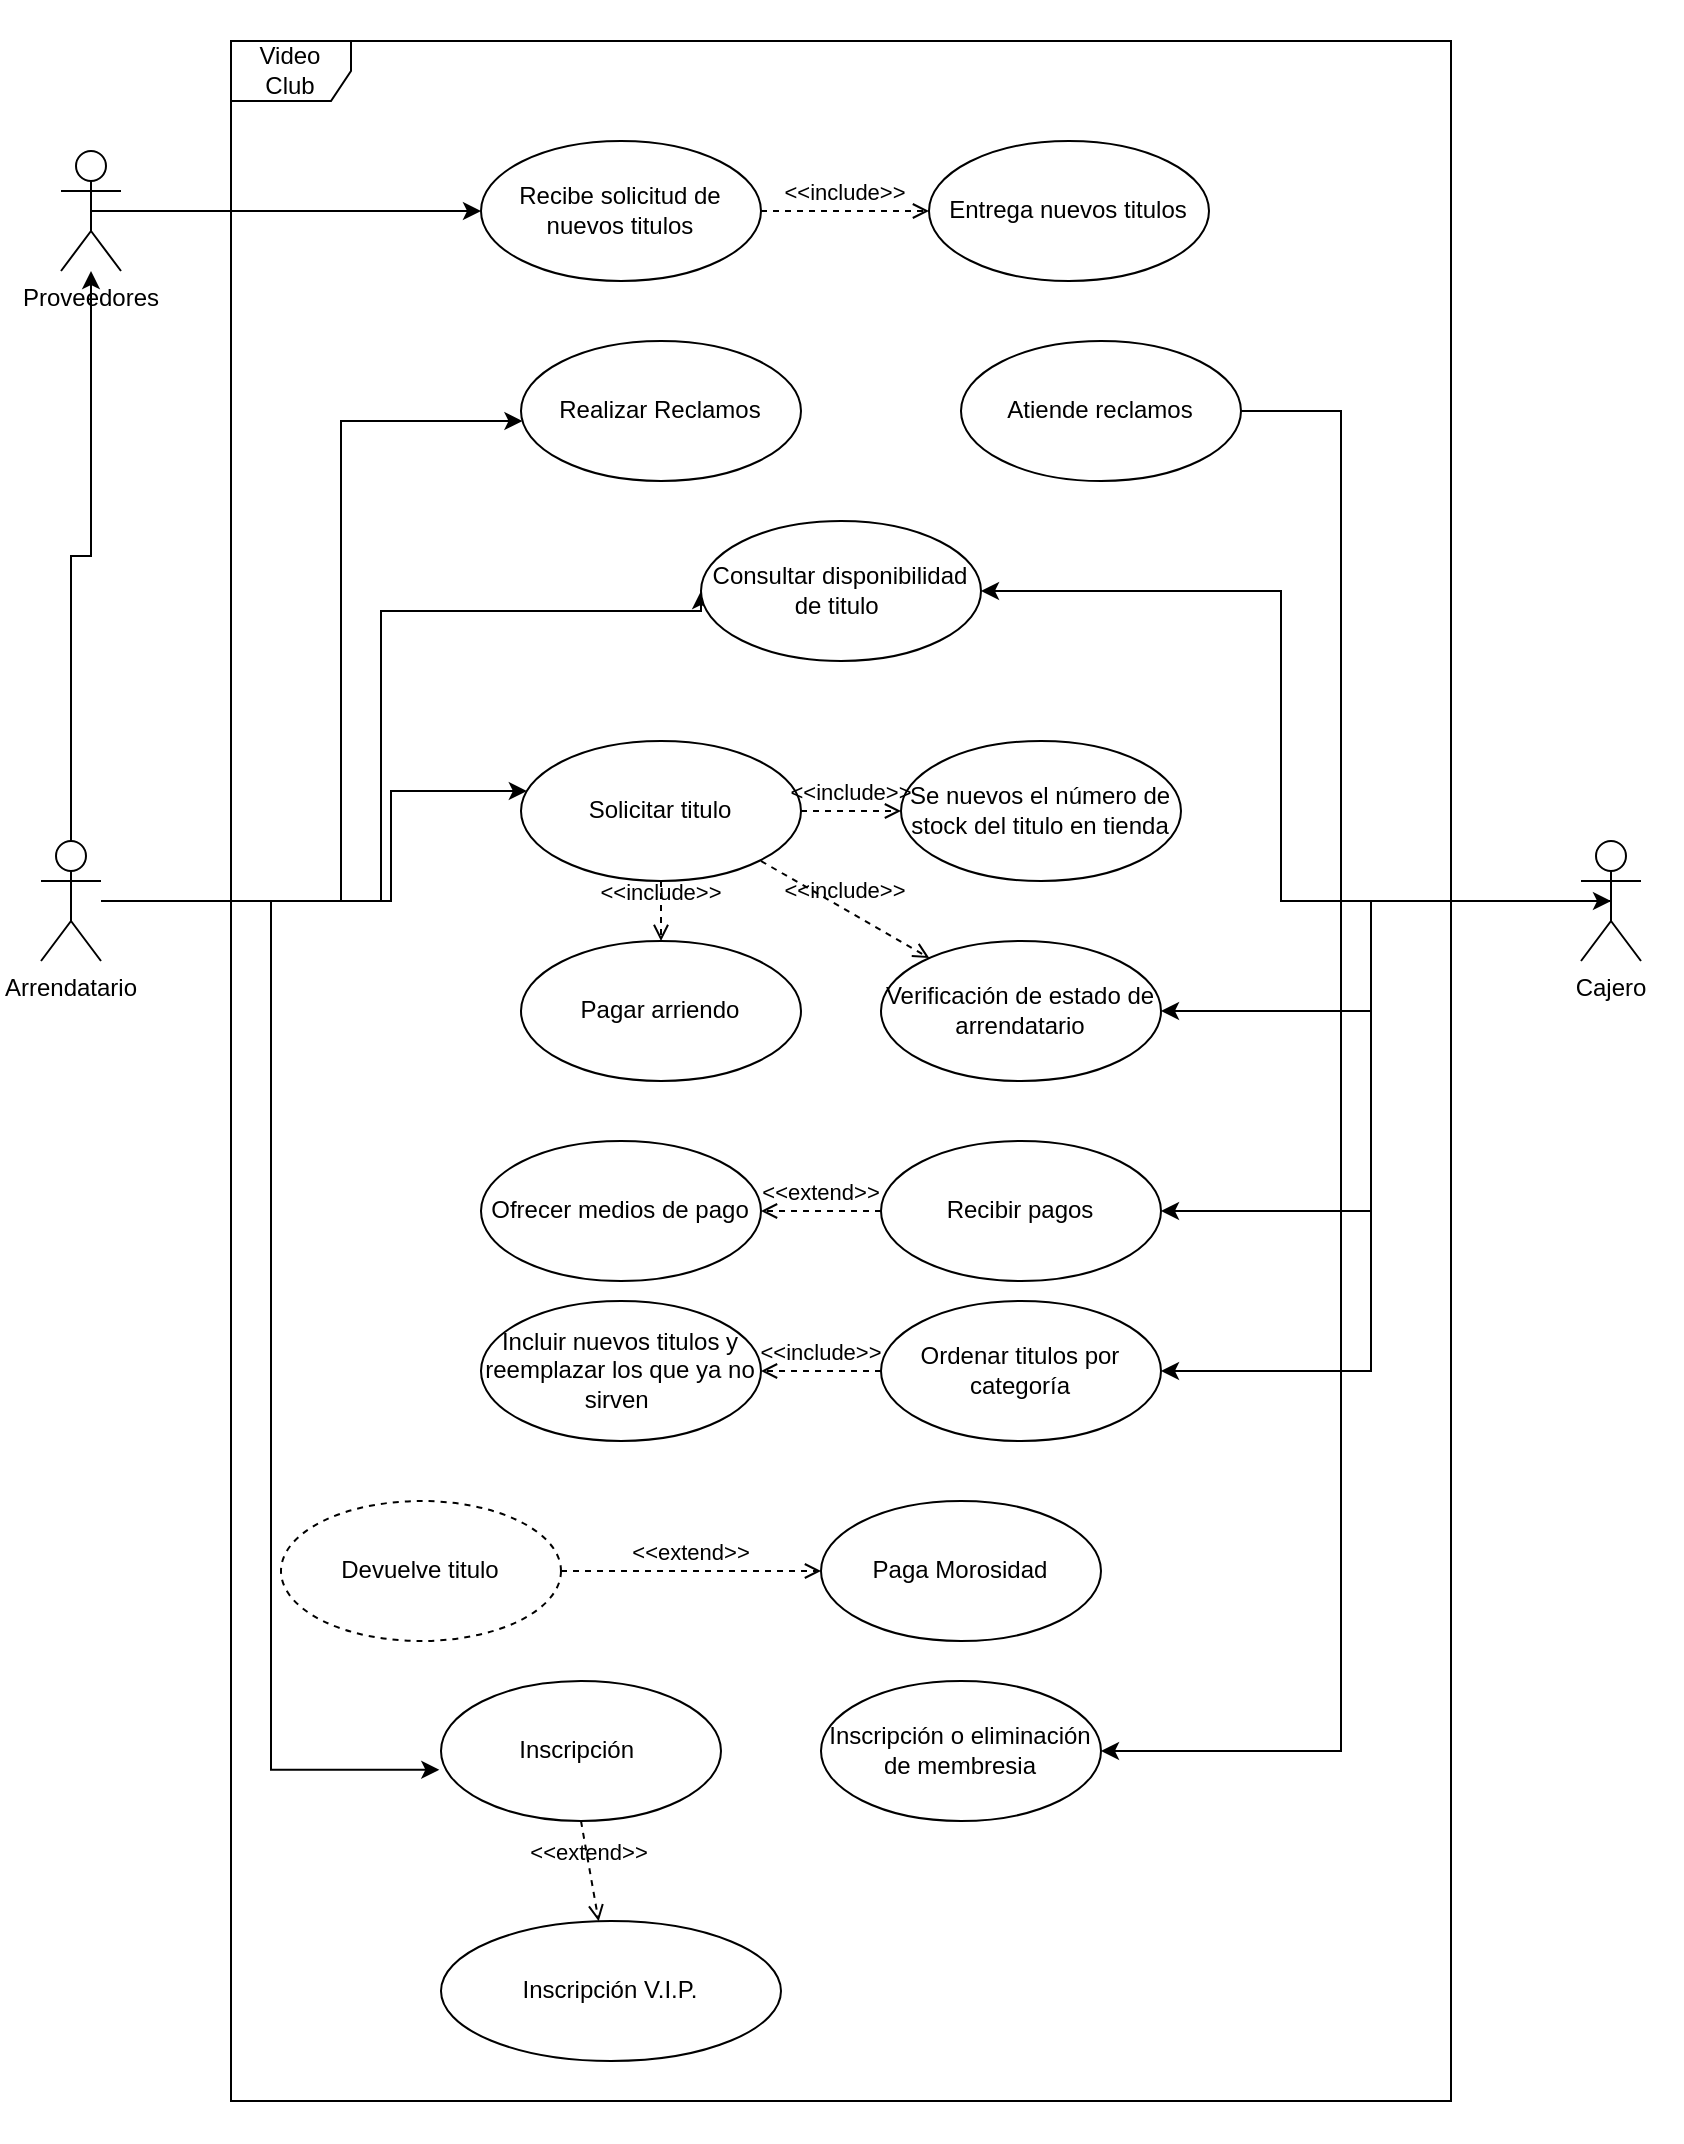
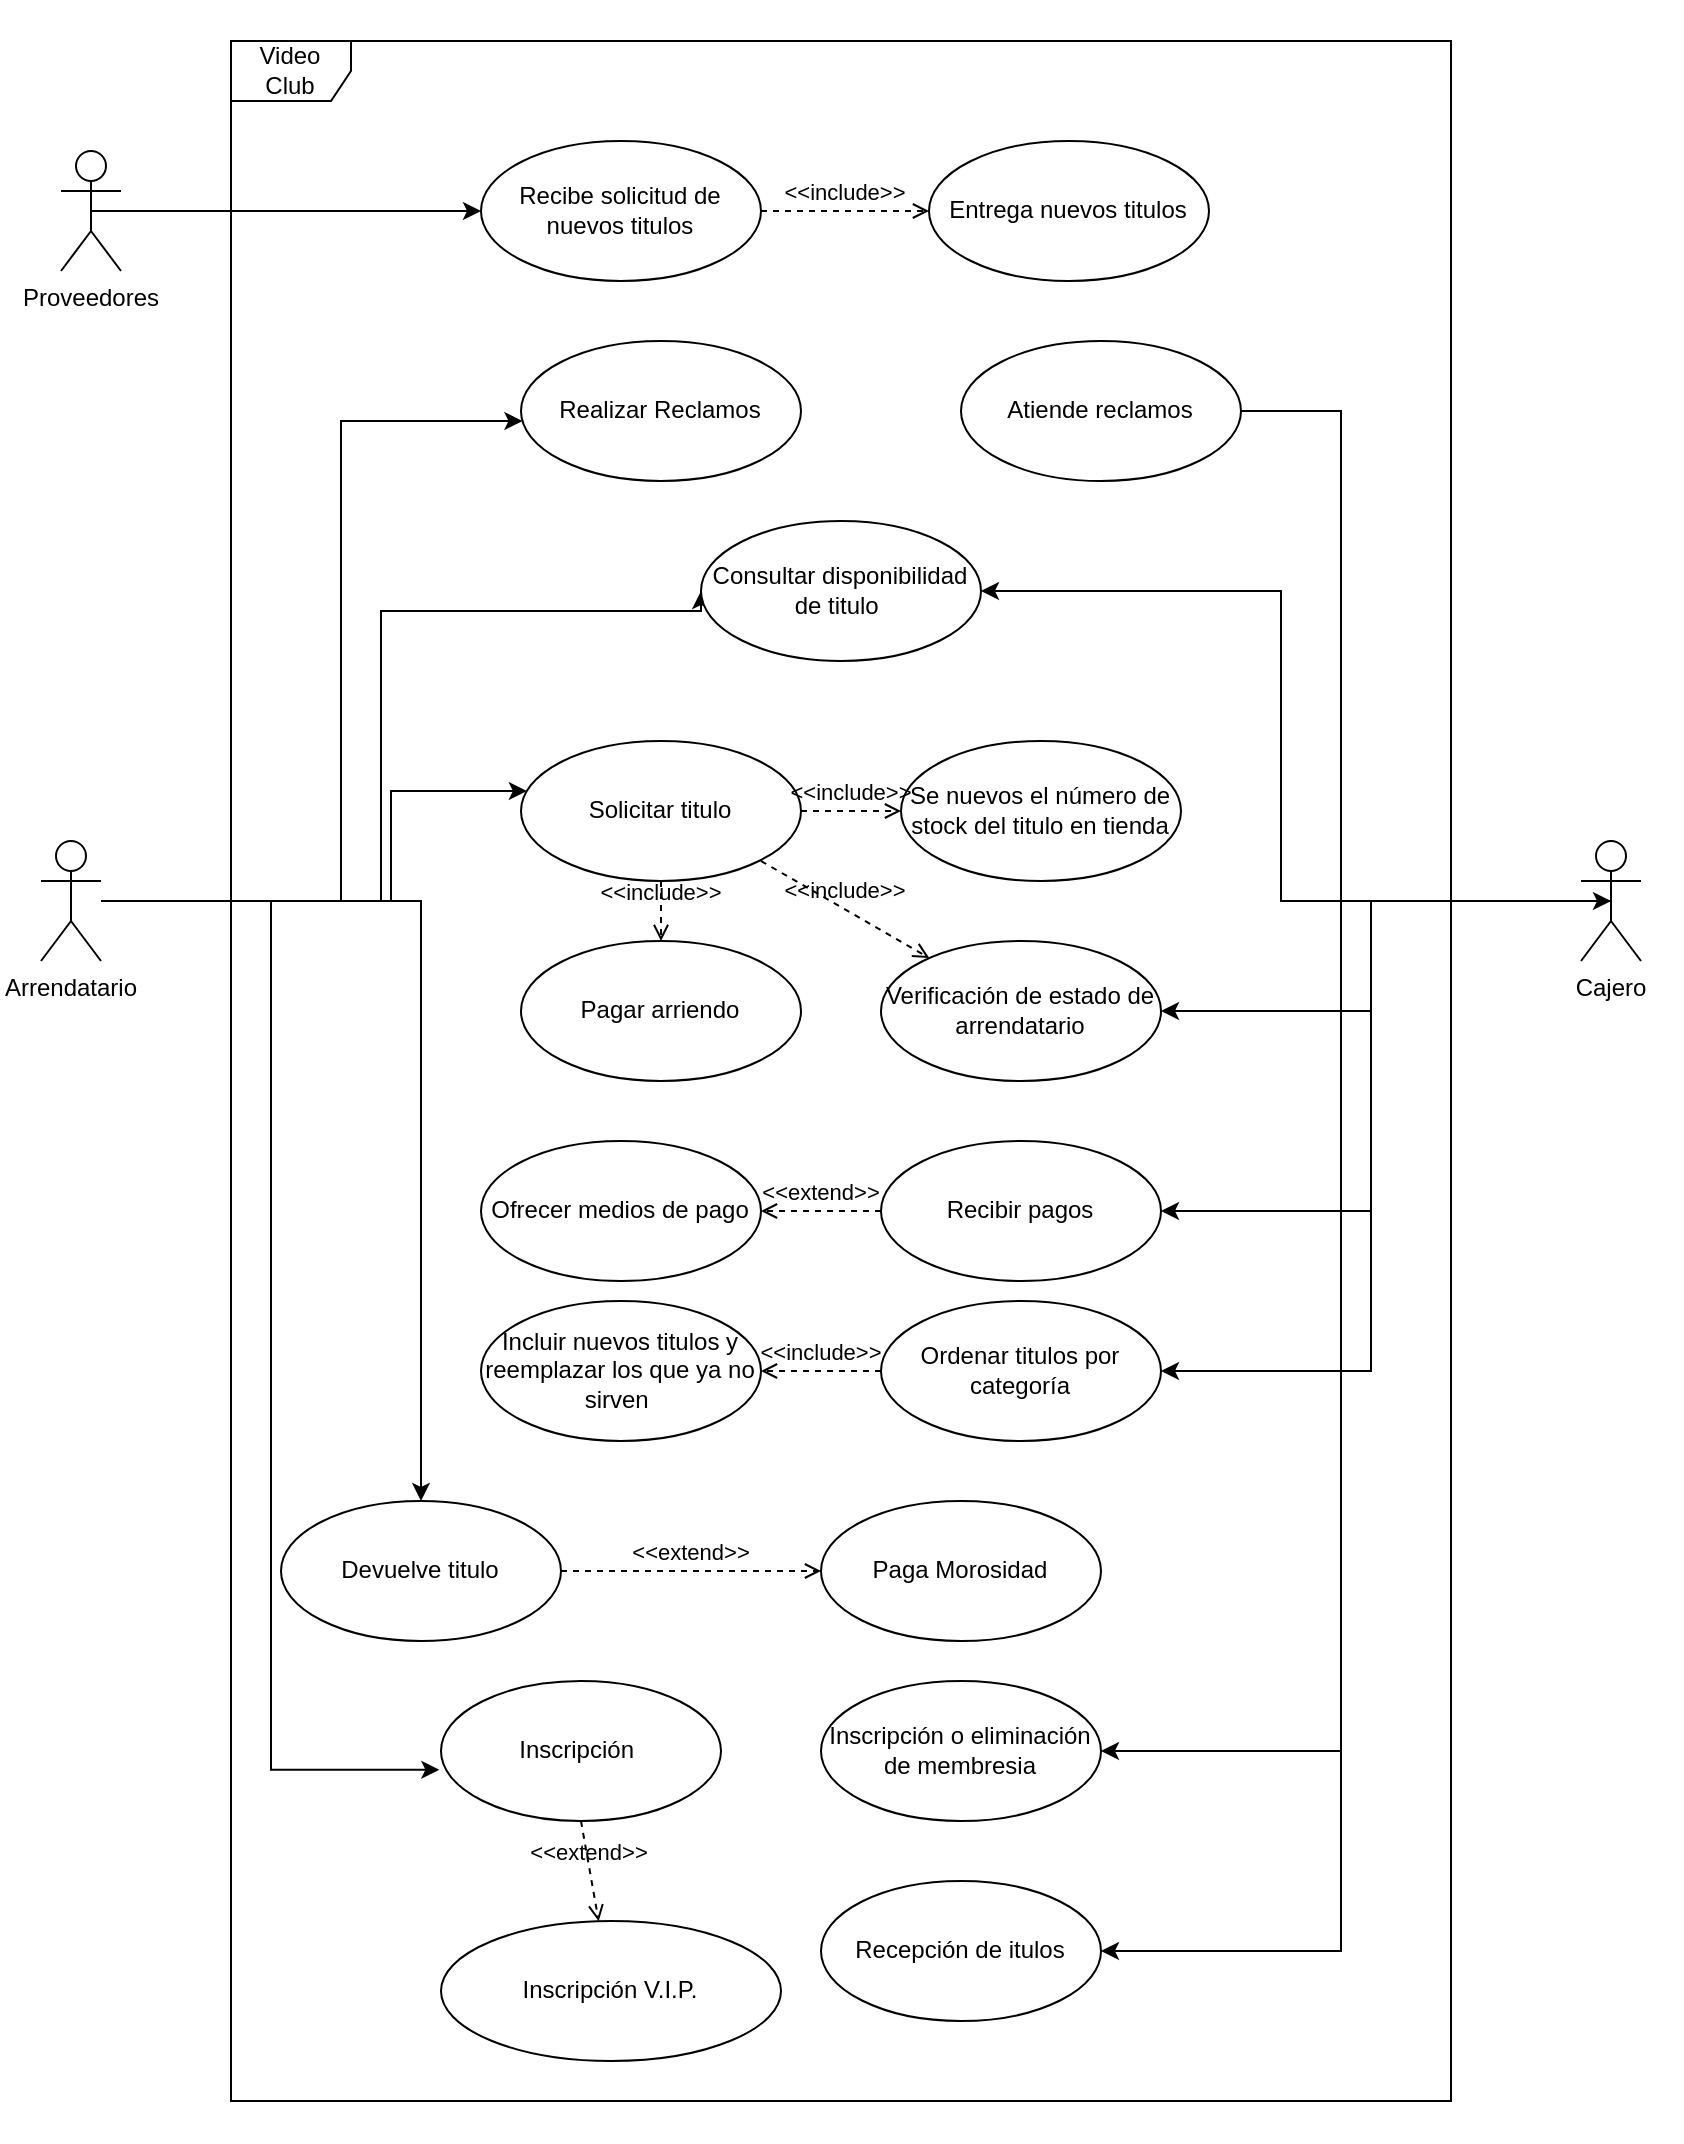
- <mxCell id="5" style="edgeStyle=orthogonalEdgeStyle;rounded=0;orthogonalLoop=1;jettySize=auto;html=1;" parent="1" source="7" target="26" edge="1"><mxGeometry relative="1" as="geometry" /></mxCell>
+ <mxCell id="5" style="edgeStyle=orthogonalEdgeStyle;rounded=0;orthogonalLoop=1;jettySize=auto;html=1;" parent="1" source="7" target="35" edge="1"><mxGeometry relative="1" as="geometry" /></mxCell>
- <mxCell id="35" value="Devuelve titulo" style="ellipse;whiteSpace=wrap;html=1;dashed=1;" parent="1" vertex="1"><mxGeometry x="140" y="750" width="140" height="70" as="geometry" /></mxCell>
+ <mxCell id="35" value="Devuelve titulo" style="ellipse;whiteSpace=wrap;html=1;" parent="1" vertex="1"><mxGeometry x="140" y="750" width="140" height="70" as="geometry" /></mxCell>
+ <mxCell id="45" value="Recepción de itulos" style="ellipse;whiteSpace=wrap;html=1;" vertex="1" parent="1"><mxGeometry x="410" y="940" width="140" height="70" as="geometry" /></mxCell>
+ <mxCell id="14" style="edgeStyle=orthogonalEdgeStyle;rounded=0;orthogonalLoop=1;jettySize=auto;html=1;entryX=1;entryY=0.5;entryDx=0;entryDy=0;" edge="1" parent="1" source="15" target="45"><mxGeometry relative="1" as="geometry" /></mxCell>
